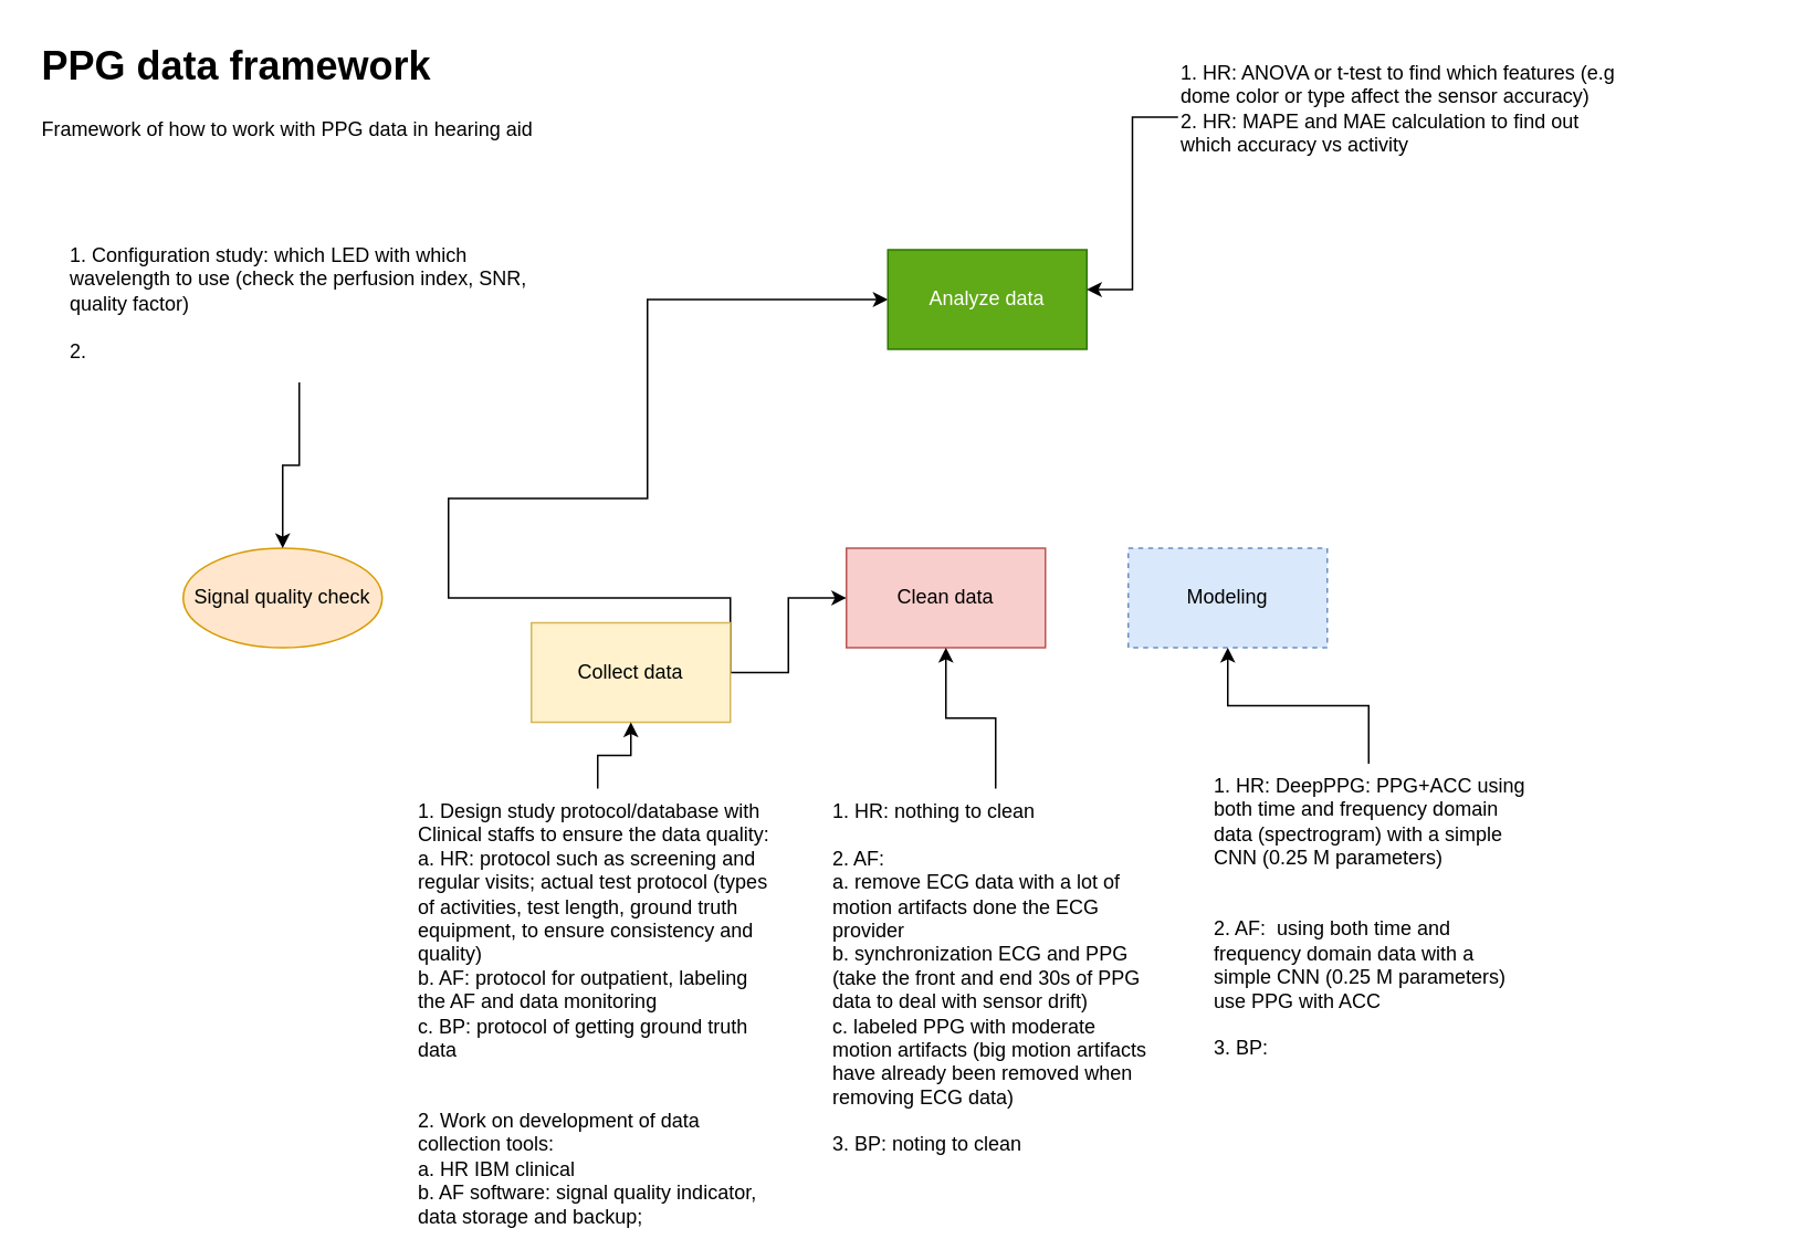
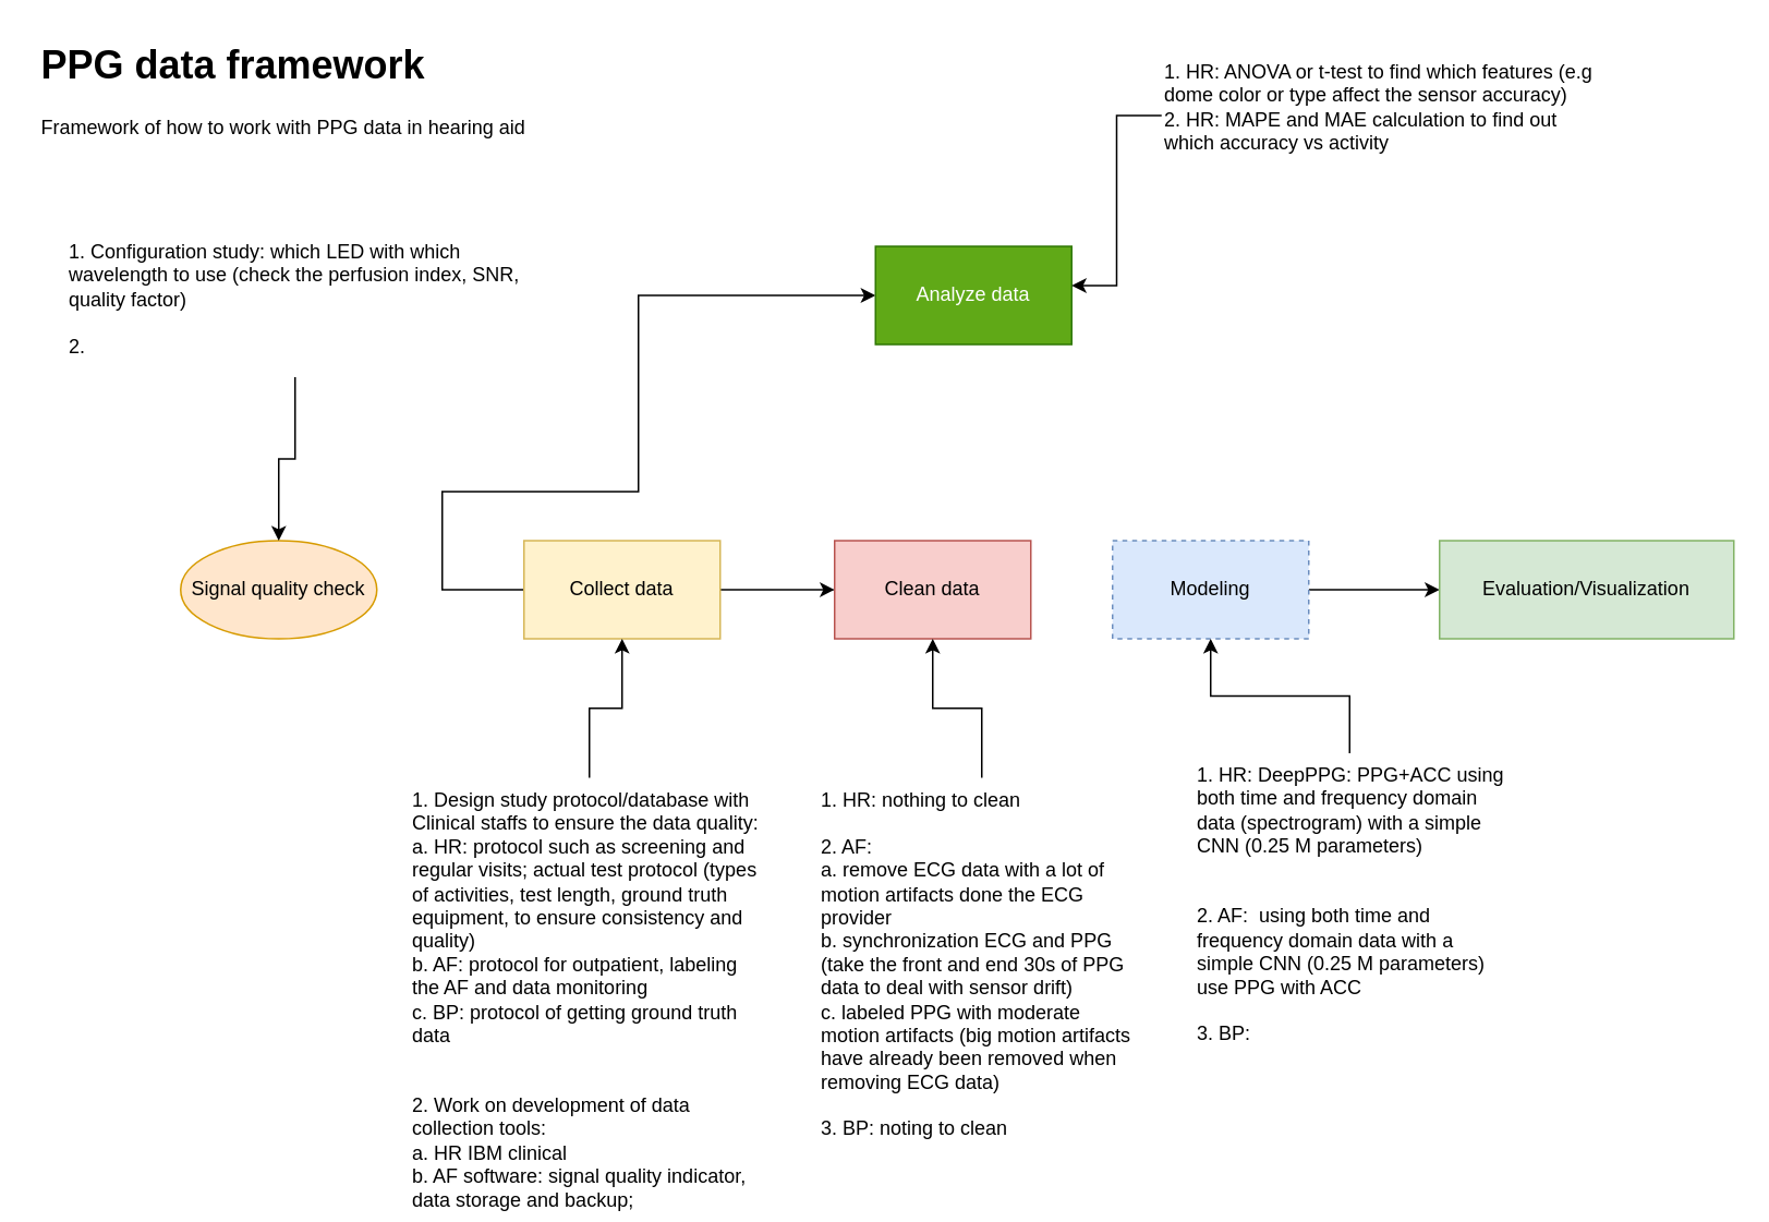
+ <mxCell id="7" value="" style="edgeStyle=orthogonalEdgeStyle;rounded=0;orthogonalLoop=1;jettySize=auto;html=1;" edge="1" parent="1" source="8" target="13"><mxGeometry relative="1" as="geometry" /></mxCell>
+ <mxCell id="13" value="Evaluation/Visualization" style="rounded=0;whiteSpace=wrap;html=1;fillColor=#d5e8d4;strokeColor=#82b366;" vertex="1" parent="1"><mxGeometry x="880" y="330" width="180" height="60" as="geometry" /></mxCell>
- <mxCell id="4" value="Collect data" style="rounded=0;whiteSpace=wrap;html=1;fillColor=#fff2cc;strokeColor=#d6b656;" vertex="1" parent="1"><mxGeometry x="320" y="375" width="120" height="60" as="geometry" /></mxCell>
+ <mxCell id="4" value="Collect data" style="rounded=0;whiteSpace=wrap;html=1;fillColor=#fff2cc;strokeColor=#d6b656;" vertex="1" parent="1"><mxGeometry x="320" y="330" width="120" height="60" as="geometry" /></mxCell>
